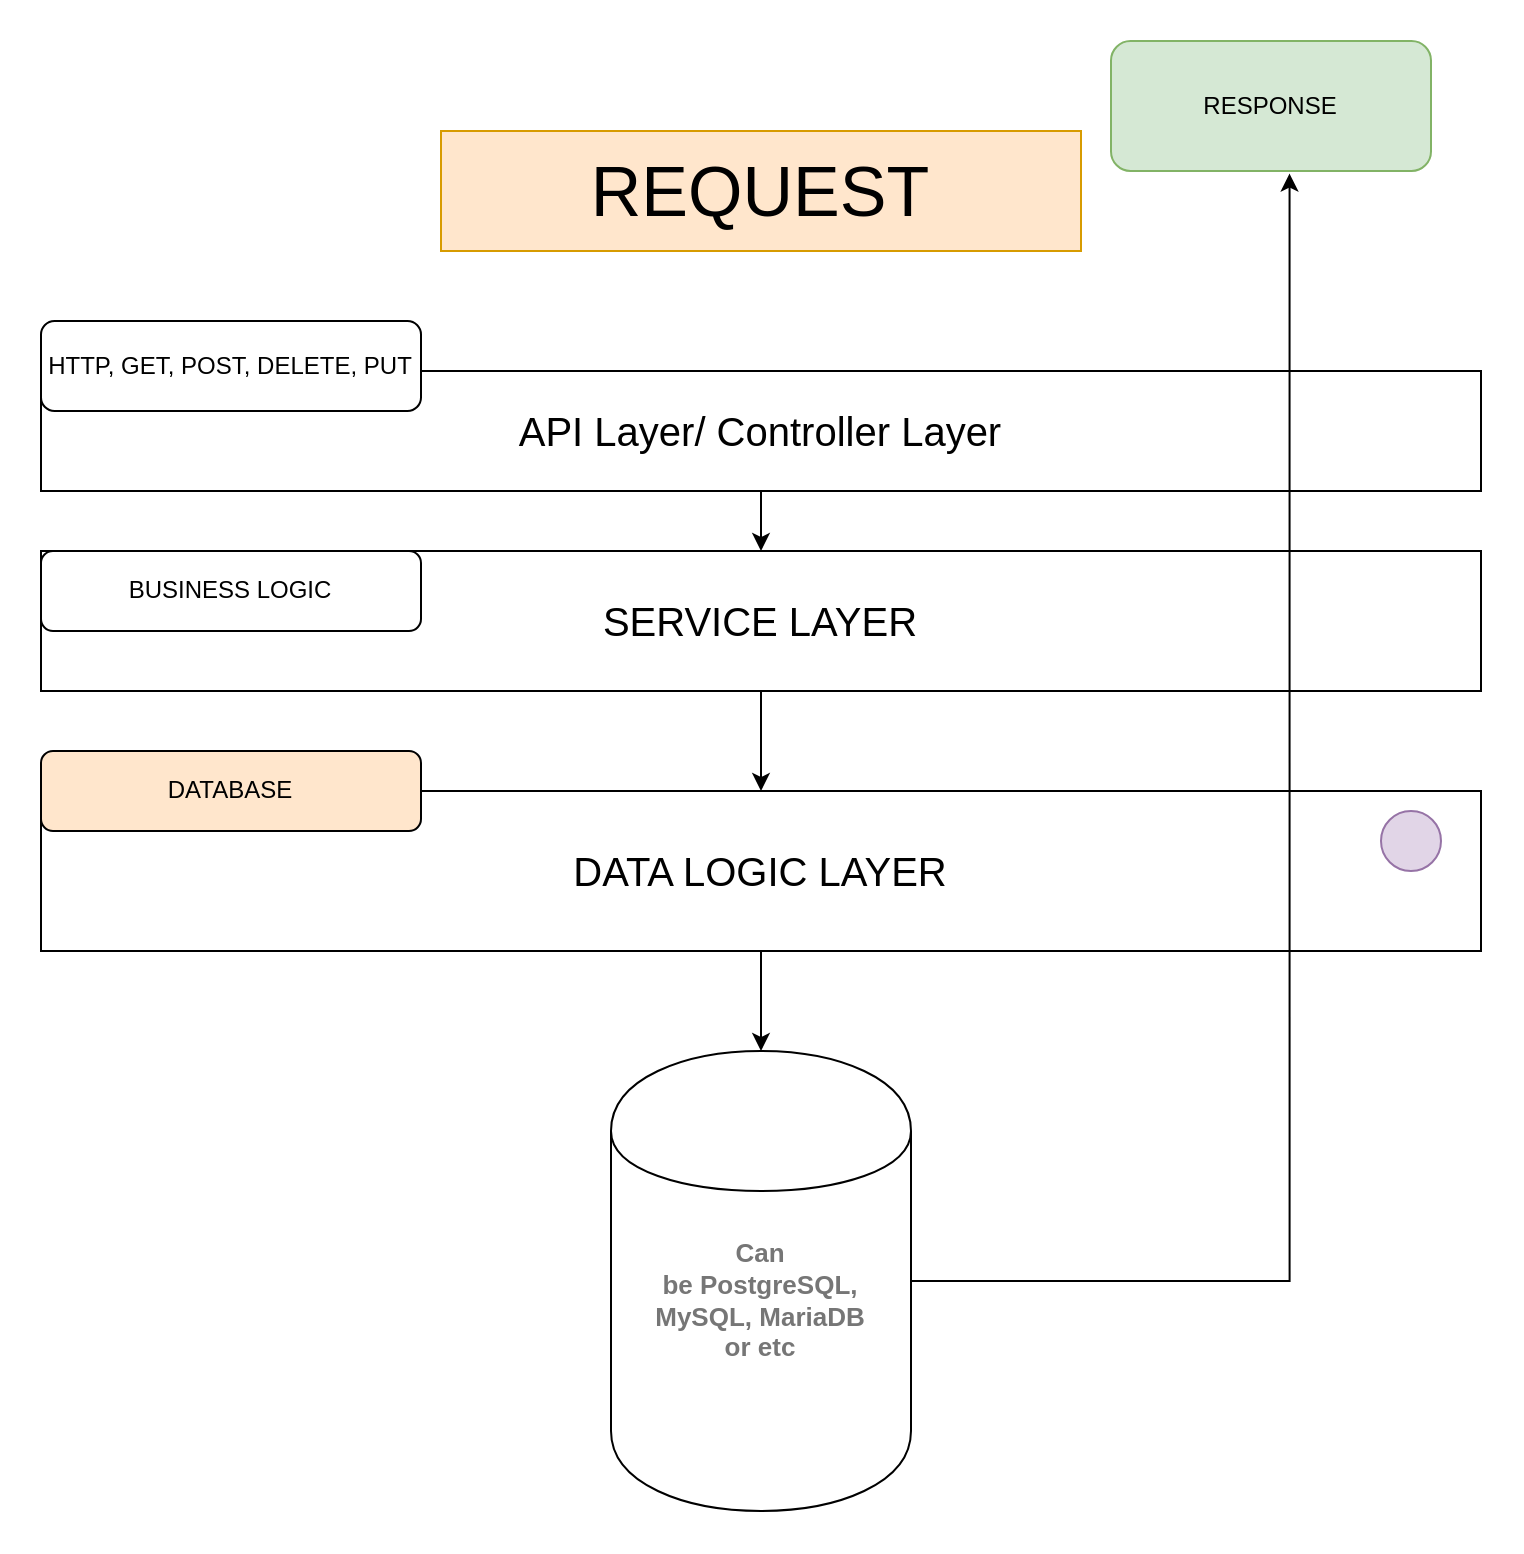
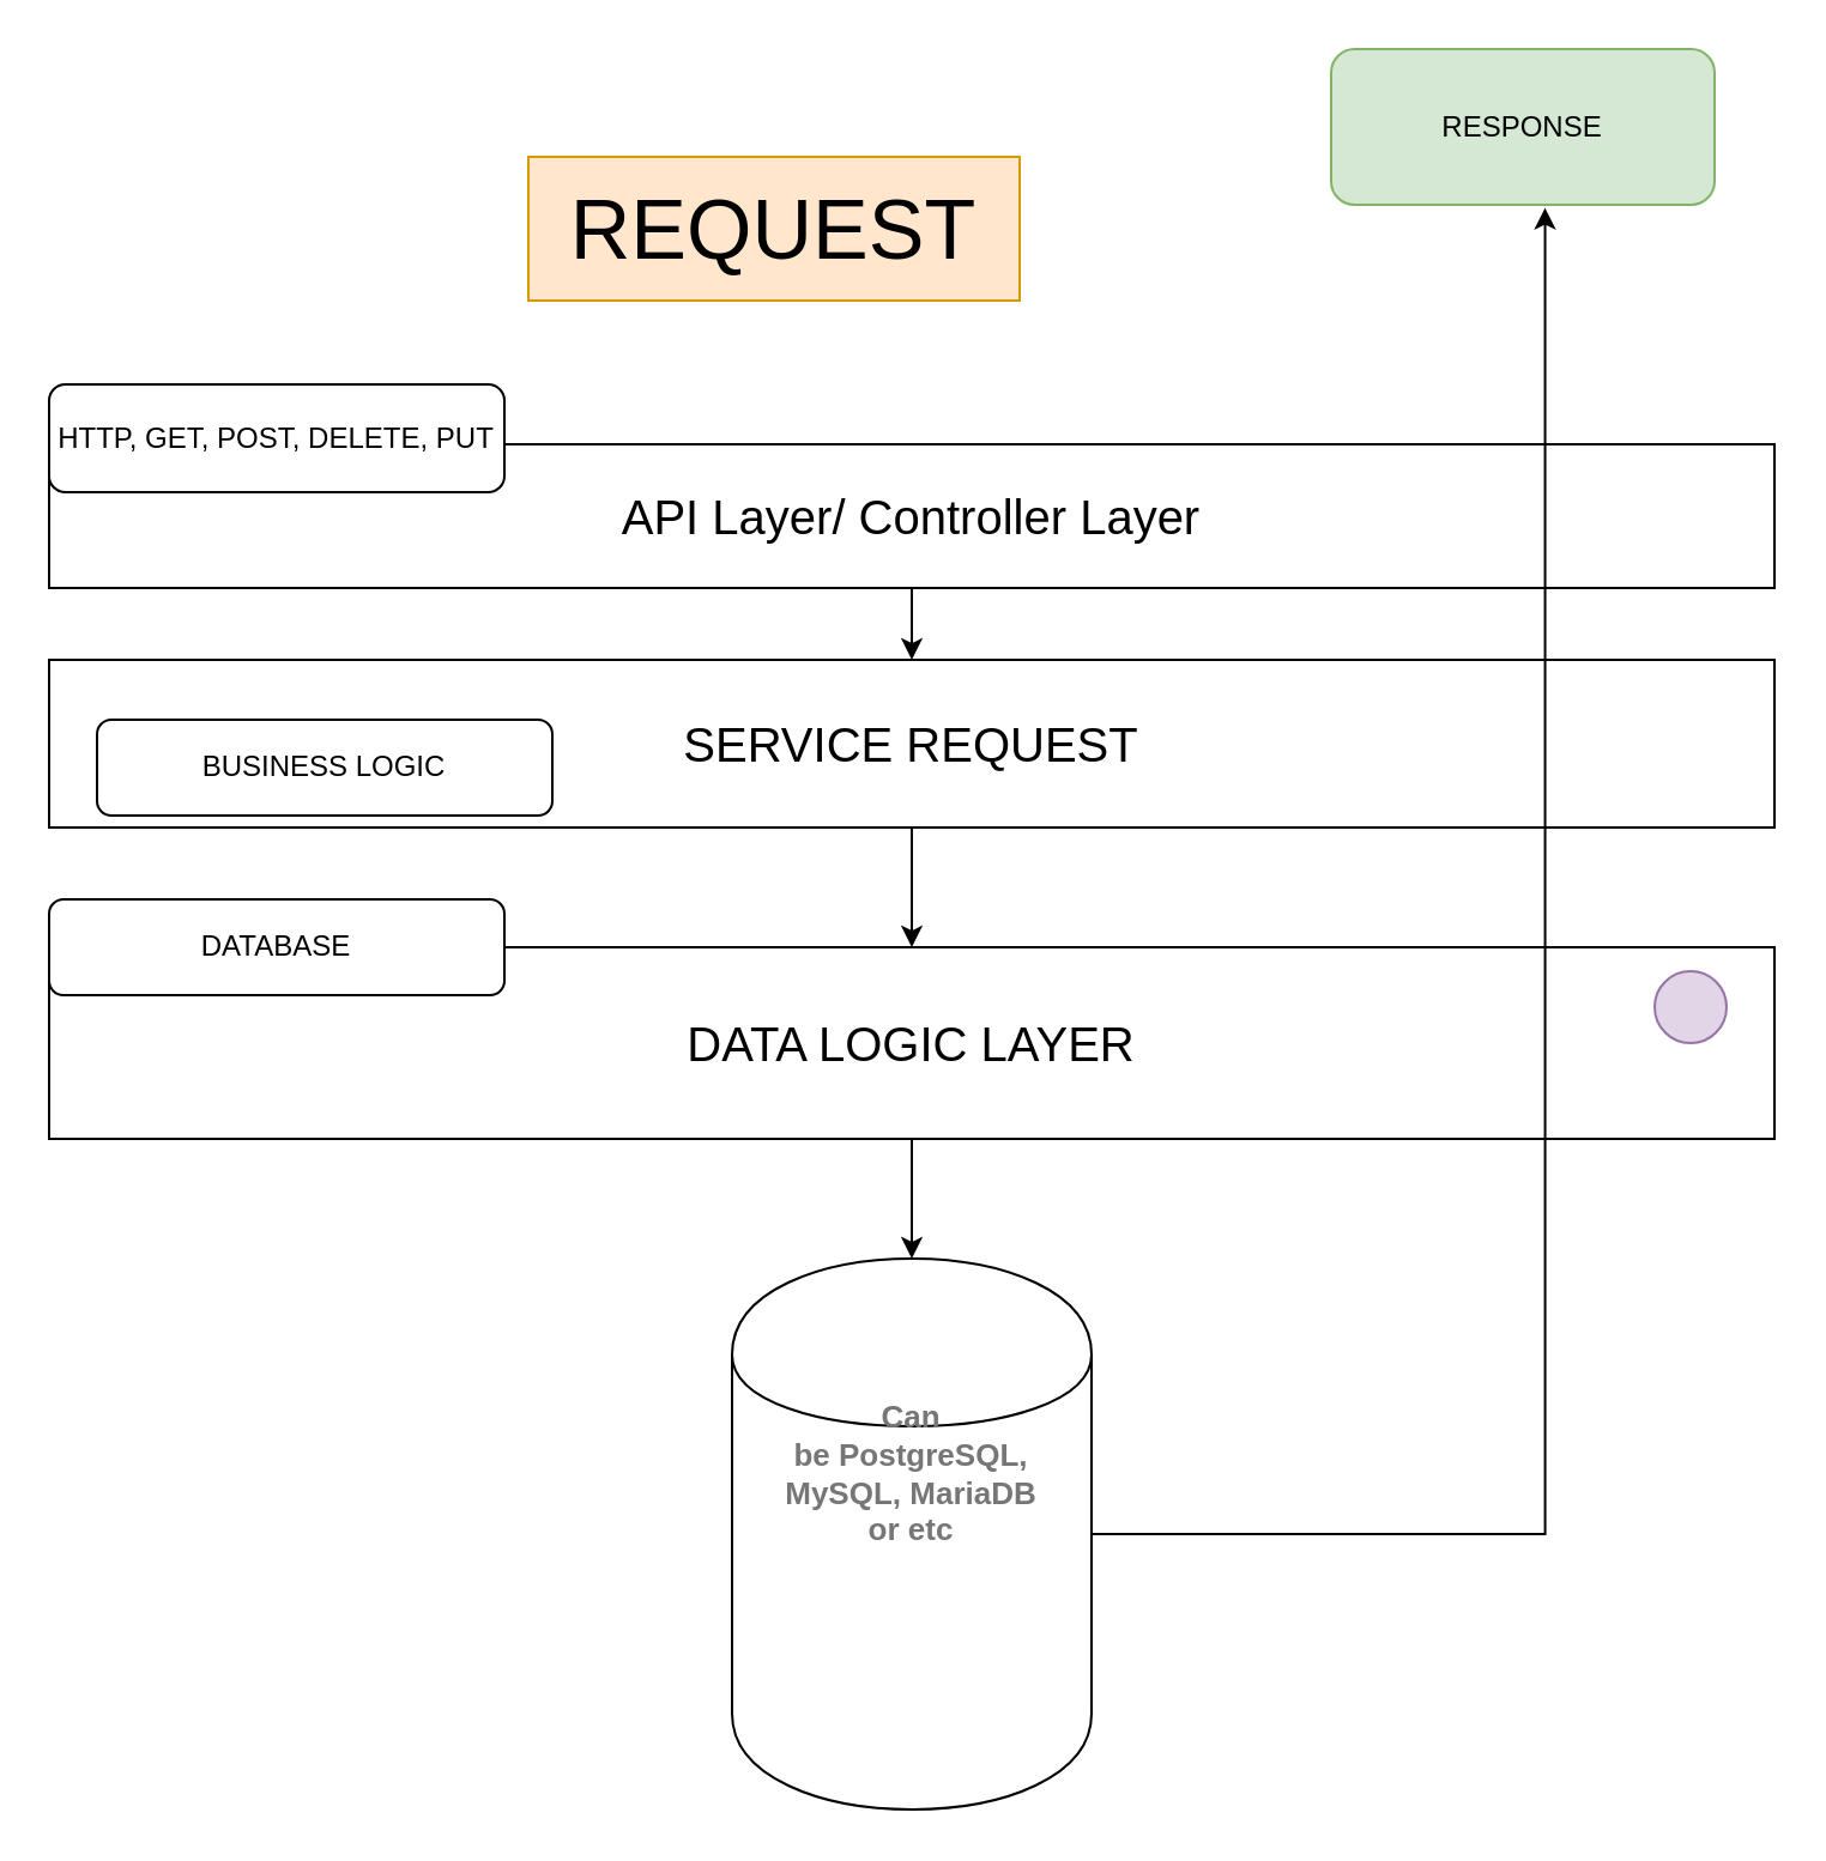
- <mxCell id="2" value="&lt;font style=&quot;font-size: 35px&quot;&gt;REQUEST&lt;/font&gt;" style="rounded=0;whiteSpace=wrap;html=1;fillColor=#ffe6cc;strokeColor=#d79b00;" vertex="1" parent="1"><mxGeometry x="220" y="65" width="320" height="60" as="geometry" /></mxCell>
+ <mxCell id="2" value="&lt;font style=&quot;font-size: 35px&quot;&gt;REQUEST&lt;/font&gt;" style="rounded=0;whiteSpace=wrap;html=1;fillColor=#ffe6cc;strokeColor=#d79b00;" vertex="1" parent="1"><mxGeometry x="220" y="65" width="205" height="60" as="geometry" /></mxCell>
- <mxCell id="11" value="BUSINESS LOGIC" style="rounded=1;whiteSpace=wrap;html=1;" vertex="1" parent="1"><mxGeometry x="20" y="275" width="190" height="40" as="geometry" /></mxCell>
+ <mxCell id="11" value="BUSINESS LOGIC" style="rounded=1;whiteSpace=wrap;html=1;" vertex="1" parent="1"><mxGeometry x="40" y="300" width="190" height="40" as="geometry" /></mxCell>
- <mxCell id="8" value="&lt;font style=&quot;font-size: 20px&quot;&gt;SERVICE LAYER&lt;br&gt;&lt;/font&gt;" style="rounded=0;whiteSpace=wrap;html=1;" vertex="1" parent="1"><mxGeometry x="20" y="275" width="720" height="70" as="geometry" /></mxCell>
+ <mxCell id="8" value="&lt;font style=&quot;font-size: 20px&quot;&gt;SERVICE REQUEST&lt;br&gt;&lt;/font&gt;" style="rounded=0;whiteSpace=wrap;html=1;" vertex="1" parent="1"><mxGeometry x="20" y="275" width="720" height="70" as="geometry" /></mxCell>
- <mxCell id="12" value="DATABASE" style="rounded=1;whiteSpace=wrap;html=1;fillColor=#ffe6cc;" vertex="1" parent="1"><mxGeometry x="20" y="375" width="190" height="40" as="geometry" /></mxCell>
+ <mxCell id="12" value="DATABASE" style="rounded=1;whiteSpace=wrap;html=1;" vertex="1" parent="1"><mxGeometry x="20" y="375" width="190" height="40" as="geometry" /></mxCell>
- <mxCell id="16" value="&lt;span style=&quot;font-weight: 700 ; color: rgb(118 , 118 , 118) ; font-family: , sans-serif ; font-size: 13px ; text-align: left&quot;&gt;Can be&amp;nbsp;&lt;/span&gt;&lt;span style=&quot;font-weight: 700 ; color: rgb(118 , 118 , 118) ; font-family: , sans-serif ; font-size: 13px ; text-align: left&quot;&gt;PostgreSQL, MySQL, MariaDB or etc&lt;/span&gt;" style="text;html=1;strokeColor=none;fillColor=none;align=center;verticalAlign=middle;whiteSpace=wrap;rounded=0;" vertex="1" parent="1"><mxGeometry x="320" y="605" width="120" height="90" as="geometry" /></mxCell>
+ <mxCell id="16" value="&lt;span style=&quot;font-weight: 700 ; color: rgb(118 , 118 , 118) ; font-family: , sans-serif ; font-size: 13px ; text-align: left&quot;&gt;Can be&amp;nbsp;&lt;/span&gt;&lt;span style=&quot;font-weight: 700 ; color: rgb(118 , 118 , 118) ; font-family: , sans-serif ; font-size: 13px ; text-align: left&quot;&gt;PostgreSQL, MySQL, MariaDB or etc&lt;/span&gt;" style="text;html=1;strokeColor=none;fillColor=none;align=center;verticalAlign=middle;whiteSpace=wrap;rounded=0;" vertex="1" parent="1"><mxGeometry x="320" y="570" width="120" height="90" as="geometry" /></mxCell>
